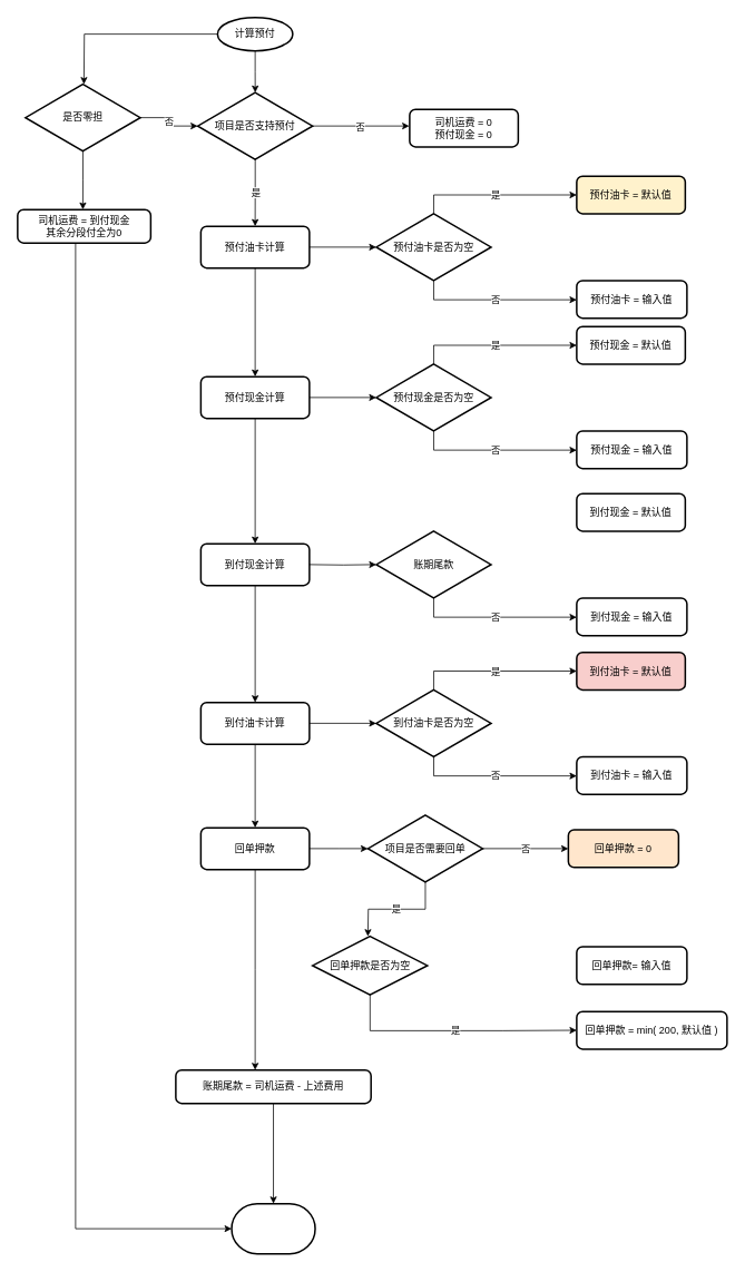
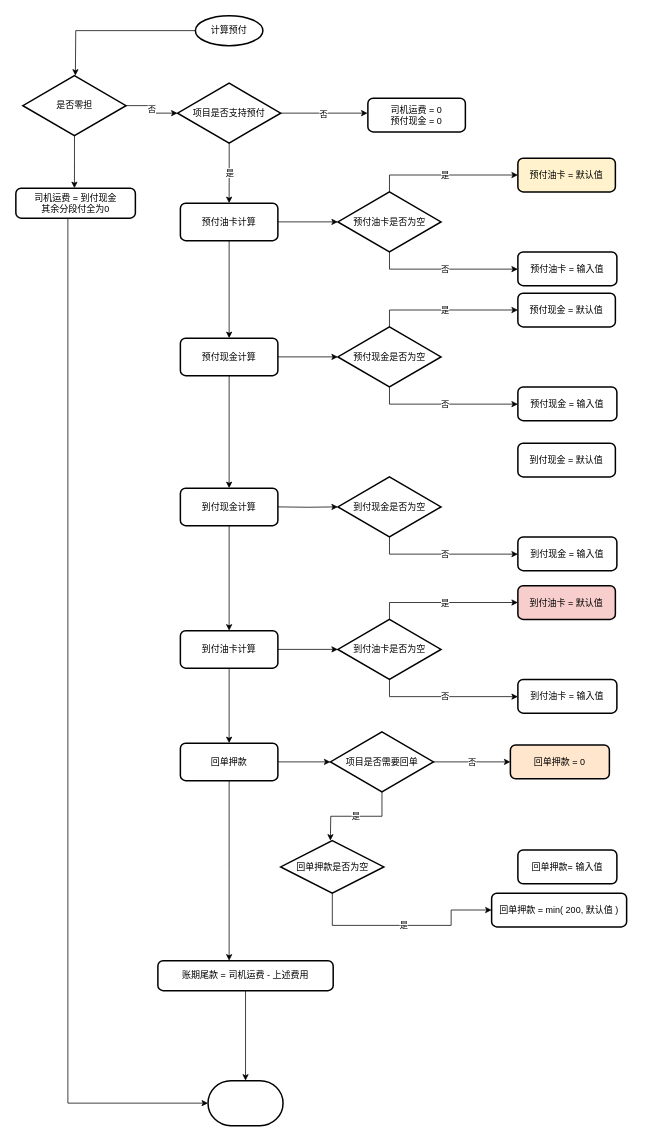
- <mxCell id="2" value="" style="edgeStyle=orthogonalEdgeStyle;rounded=0;orthogonalLoop=1;jettySize=auto;html=1;" edge="1" parent="1" source="4" target="7"><mxGeometry relative="1" as="geometry" /></mxCell>
- <mxCell id="30" value="账期尾款" style="rhombus;whiteSpace=wrap;html=1;strokeWidth=2;" vertex="1" parent="1"><mxGeometry x="450" y="635" width="137.5" height="80" as="geometry" /></mxCell>
+ <mxCell id="30" value="到付现金是否为空" style="rhombus;whiteSpace=wrap;html=1;strokeWidth=2;" vertex="1" parent="1"><mxGeometry x="450" y="635" width="137.5" height="80" as="geometry" /></mxCell>
- <mxCell id="50" value="回单押款 = min( 200, 默认值 )" style="rounded=1;whiteSpace=wrap;html=1;absoluteArcSize=1;arcSize=14;strokeWidth=2;" vertex="1" parent="1"><mxGeometry x="690" y="1210" width="180" height="45" as="geometry" /></mxCell>
+ <mxCell id="50" value="回单押款 = min( 200, 默认值 )" style="rounded=1;whiteSpace=wrap;html=1;absoluteArcSize=1;arcSize=14;strokeWidth=2;" vertex="1" parent="1"><mxGeometry x="655" y="1190" width="180" height="45" as="geometry" /></mxCell>
